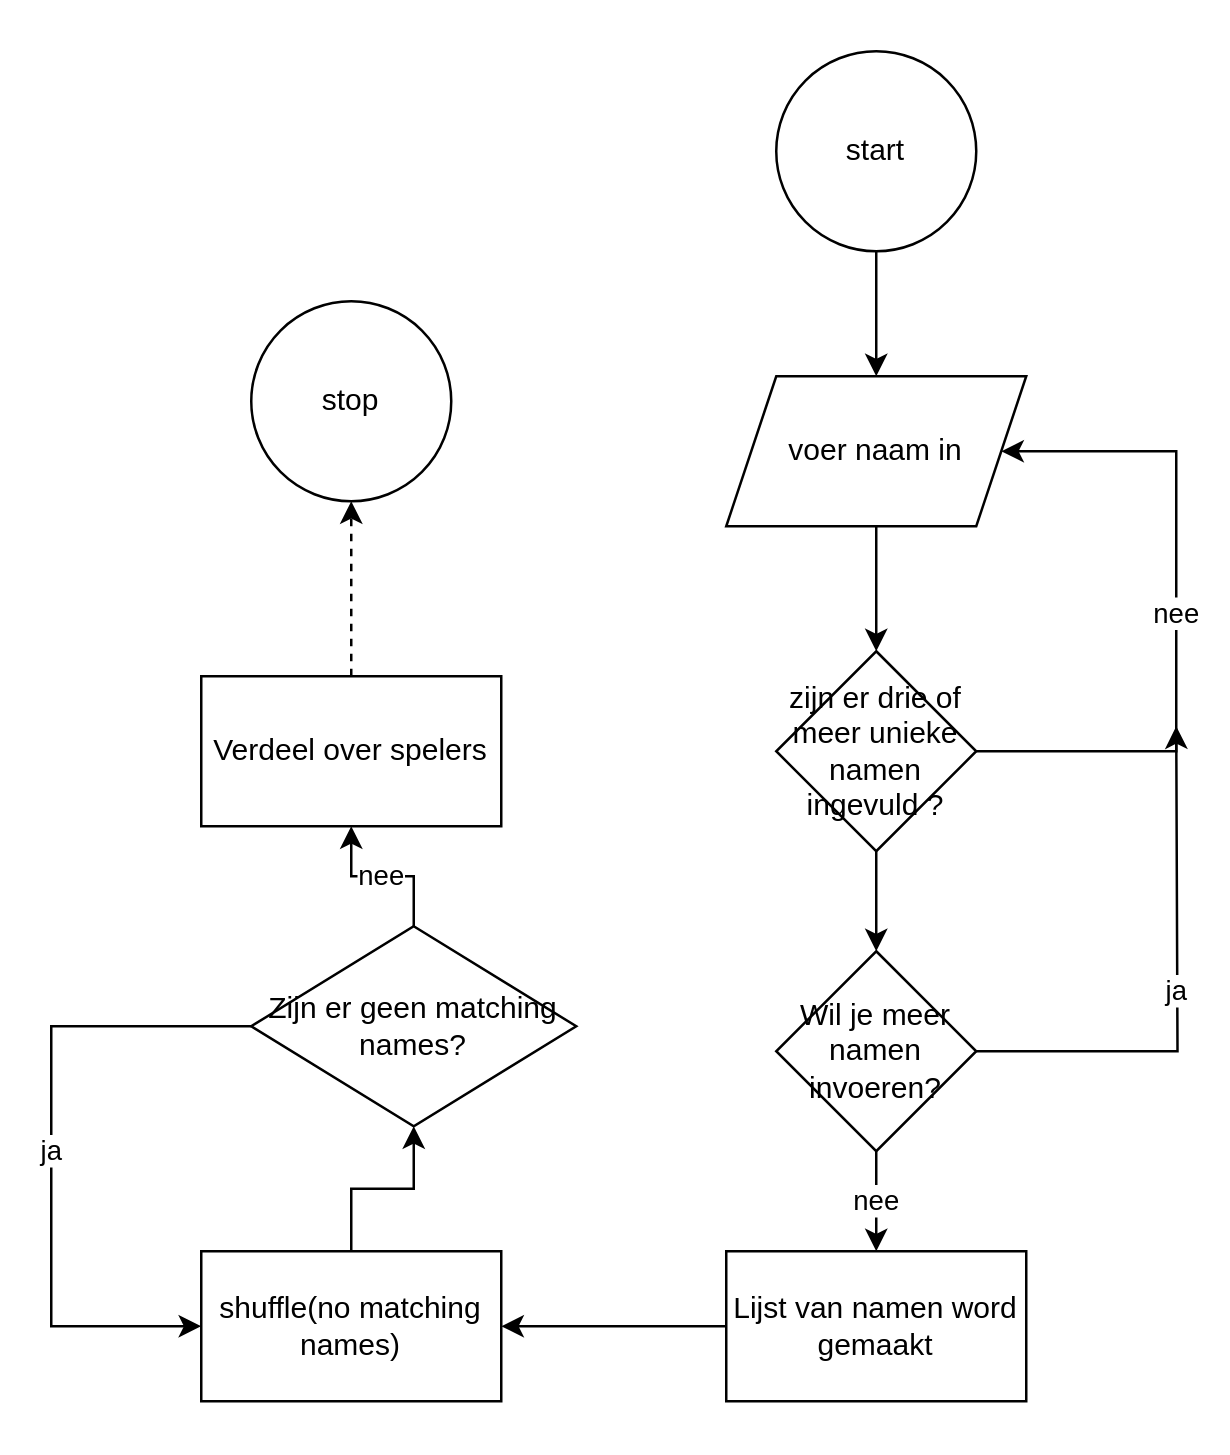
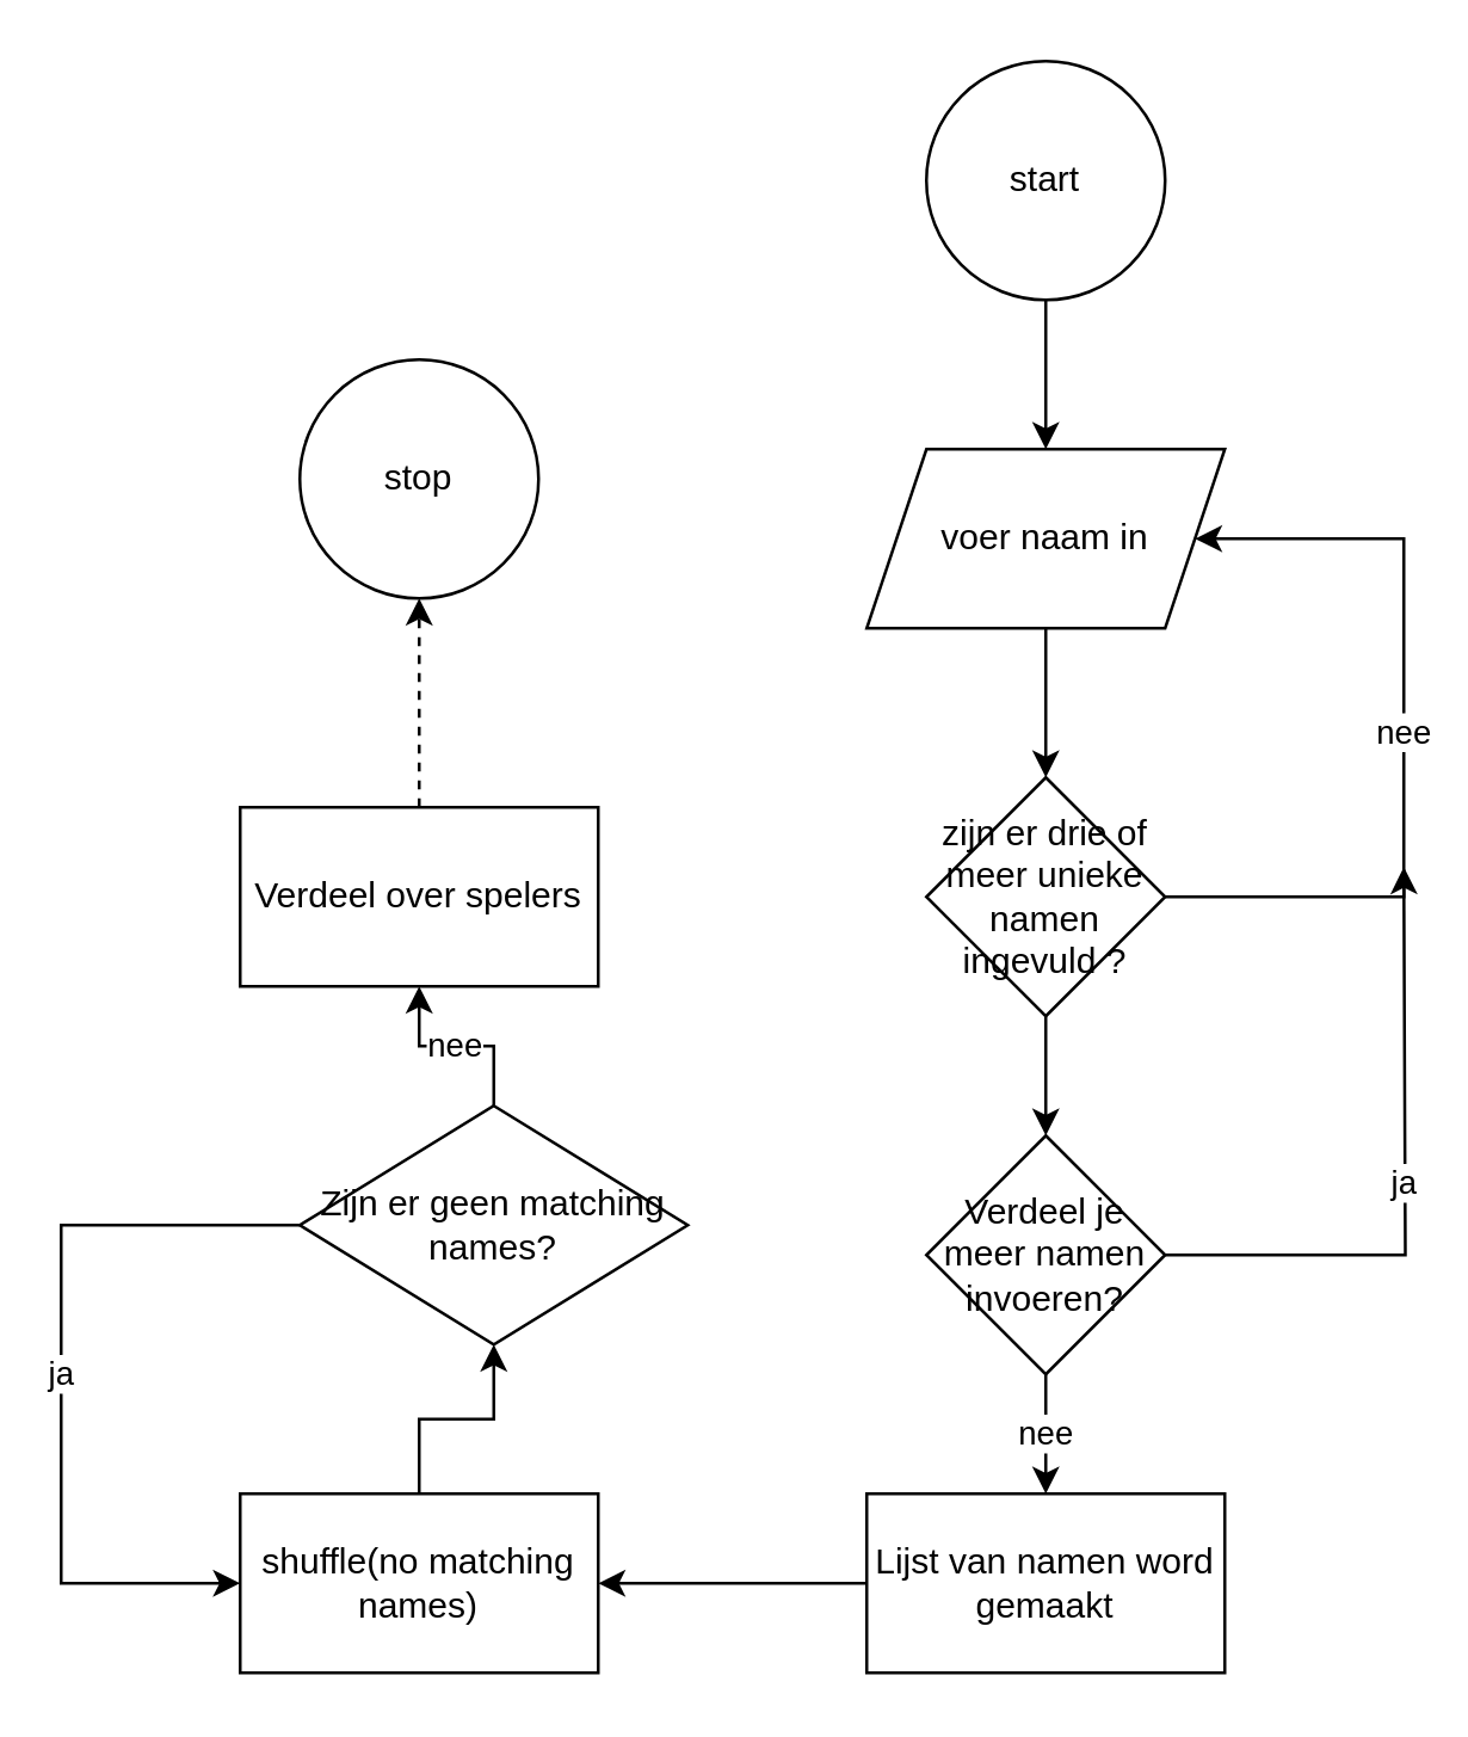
- <mxCell id="18" value="Wil je meer namen invoeren?" style="rhombus;whiteSpace=wrap;html=1;" vertex="1" parent="1"><mxGeometry x="310" y="380" width="80" height="80" as="geometry" /></mxCell>
+ <mxCell id="18" value="Verdeel je meer namen invoeren?" style="rhombus;whiteSpace=wrap;html=1;" vertex="1" parent="1"><mxGeometry x="310" y="380" width="80" height="80" as="geometry" /></mxCell>
